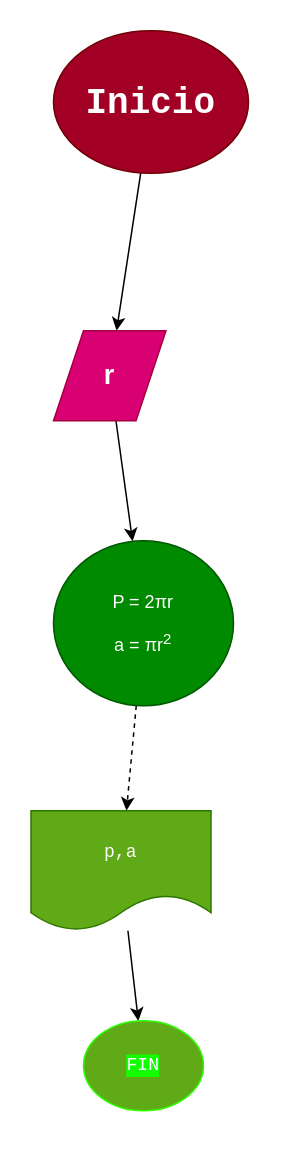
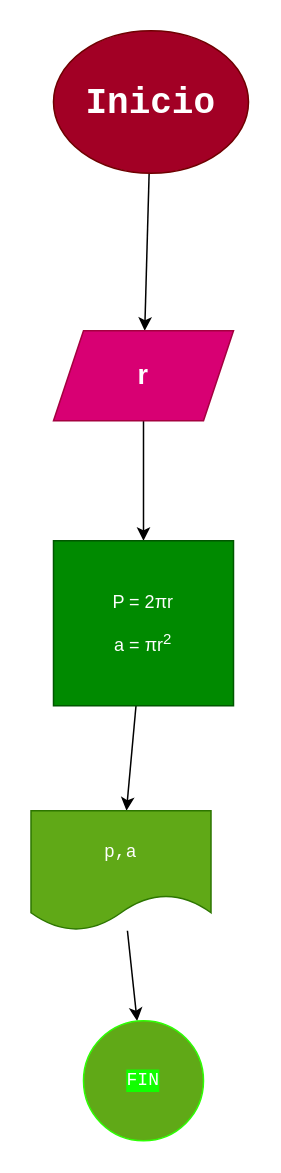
- <mxCell id="5" value="&lt;h2&gt;&lt;b&gt;r&lt;/b&gt;&lt;/h2&gt;" style="shape=parallelogram;perimeter=parallelogramPerimeter;whiteSpace=wrap;html=1;fixedSize=1;fillColor=#d80073;fontColor=#ffffff;strokeColor=#A50040;" vertex="1" parent="1"><mxGeometry x="35" y="220" width="75" height="60" as="geometry" /></mxCell>
+ <mxCell id="5" value="&lt;h2&gt;&lt;b&gt;r&lt;/b&gt;&lt;/h2&gt;" style="shape=parallelogram;perimeter=parallelogramPerimeter;whiteSpace=wrap;html=1;fixedSize=1;fillColor=#d80073;fontColor=#ffffff;strokeColor=#A50040;" vertex="1" parent="1"><mxGeometry x="35" y="220" width="120" height="60" as="geometry" /></mxCell>
- <mxCell id="7" value="&lt;p&gt;P = 2&lt;span style=&quot;background-color: initial;&quot;&gt;πr&lt;/span&gt;&lt;/p&gt;&lt;p&gt;&lt;span style=&quot;background-color: initial;&quot;&gt;a =&amp;nbsp;&lt;/span&gt;&lt;span style=&quot;background-color: initial;&quot;&gt;πr&lt;sup&gt;2&lt;/sup&gt;&lt;/span&gt;&lt;/p&gt;&lt;p&gt;&lt;/p&gt;&lt;p&gt;&lt;/p&gt;&lt;p&gt;&lt;/p&gt;" style="ellipse;whiteSpace=wrap;html=1;fillColor=#008a00;fontColor=#ffffff;strokeColor=#005700;" vertex="1" parent="1"><mxGeometry x="35" y="360" width="120" height="110" as="geometry" /></mxCell>
+ <mxCell id="7" value="&lt;p&gt;P = 2&lt;span style=&quot;background-color: initial;&quot;&gt;πr&lt;/span&gt;&lt;/p&gt;&lt;p&gt;&lt;span style=&quot;background-color: initial;&quot;&gt;a =&amp;nbsp;&lt;/span&gt;&lt;span style=&quot;background-color: initial;&quot;&gt;πr&lt;sup&gt;2&lt;/sup&gt;&lt;/span&gt;&lt;/p&gt;&lt;p&gt;&lt;/p&gt;&lt;p&gt;&lt;/p&gt;&lt;p&gt;&lt;/p&gt;" style="whiteSpace=wrap;html=1;fillColor=#008a00;fontColor=#ffffff;strokeColor=#005700;" vertex="1" parent="1"><mxGeometry x="35" y="360" width="120" height="110" as="geometry" /></mxCell>
- <mxCell id="6" style="edgeStyle=none;html=1;fontFamily=Courier New;dashed=1;" edge="1" parent="1" source="7" target="9"><mxGeometry relative="1" as="geometry" /></mxCell>
+ <mxCell id="6" style="edgeStyle=none;html=1;fontFamily=Courier New;" edge="1" parent="1" source="7" target="9"><mxGeometry relative="1" as="geometry" /></mxCell>
- <mxCell id="10" value="FIN" style="ellipse;whiteSpace=wrap;html=1;aspect=fixed;labelBackgroundColor=#11FF00;fontFamily=Courier New;fillColor=#60a917;fontColor=#ffffff;strokeColor=#2DFF03;" vertex="1" parent="1"><mxGeometry x="55" y="680" width="80" height="60" as="geometry" /></mxCell>
+ <mxCell id="10" value="FIN" style="ellipse;whiteSpace=wrap;html=1;aspect=fixed;labelBackgroundColor=#11FF00;fontFamily=Courier New;fillColor=#60a917;fontColor=#ffffff;strokeColor=#2DFF03;" vertex="1" parent="1"><mxGeometry x="55" y="680" width="80" height="80" as="geometry" /></mxCell>
